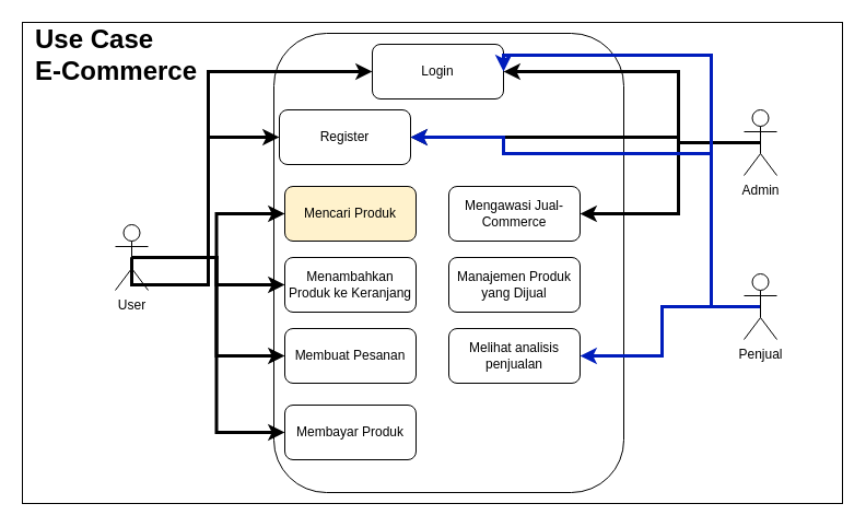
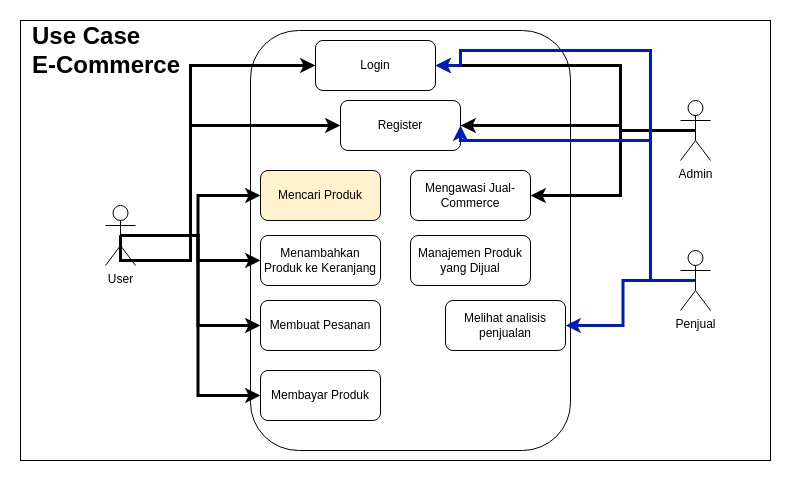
- <mxCell id="13" value="Login" style="rounded=1;whiteSpace=wrap;html=1;" vertex="1" parent="1"><mxGeometry x="340" y="40" width="120" height="50" as="geometry" /></mxCell>
+ <mxCell id="13" value="Login" style="rounded=1;whiteSpace=wrap;html=1;" vertex="1" parent="1"><mxGeometry x="315" y="40" width="120" height="50" as="geometry" /></mxCell>
- <mxCell id="14" value="Register" style="rounded=1;whiteSpace=wrap;html=1;" vertex="1" parent="1"><mxGeometry x="255" y="100" width="120" height="50" as="geometry" /></mxCell>
+ <mxCell id="14" value="Register" style="rounded=1;whiteSpace=wrap;html=1;" vertex="1" parent="1"><mxGeometry x="340" y="100" width="120" height="50" as="geometry" /></mxCell>
- <mxCell id="19" value="Melihat analisis penjualan" style="rounded=1;whiteSpace=wrap;html=1;" vertex="1" parent="1"><mxGeometry x="410" y="300" width="120" height="50" as="geometry" /></mxCell>
+ <mxCell id="19" value="Melihat analisis penjualan" style="rounded=1;whiteSpace=wrap;html=1;" vertex="1" parent="1"><mxGeometry x="445" y="300" width="120" height="50" as="geometry" /></mxCell>
